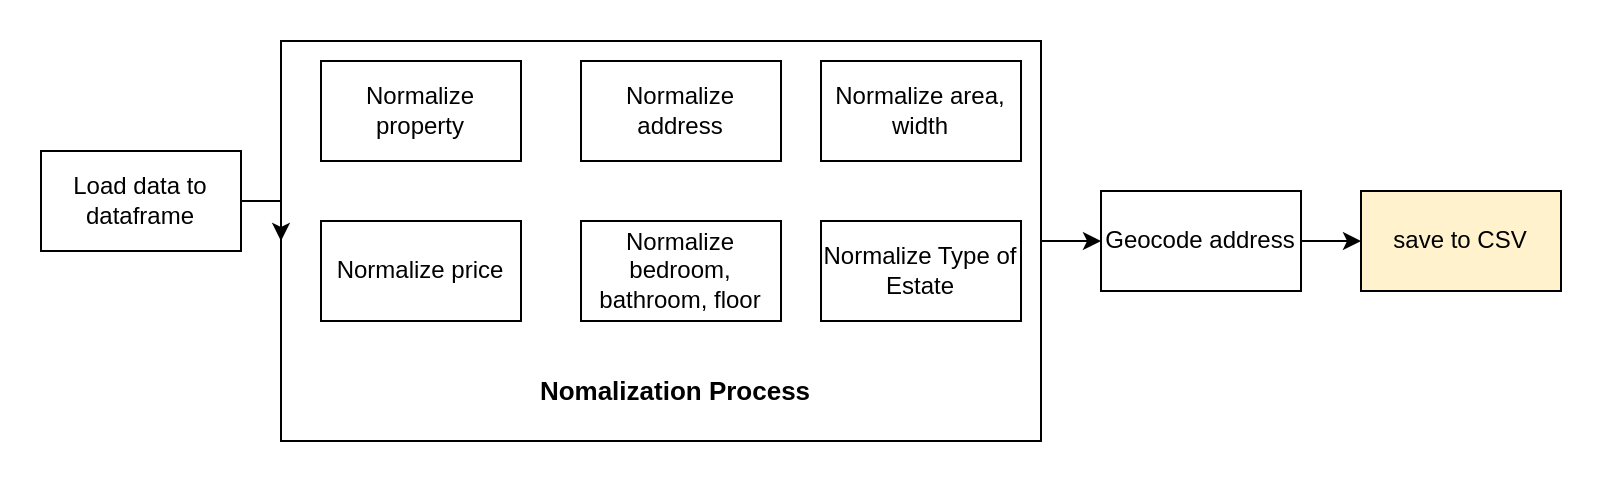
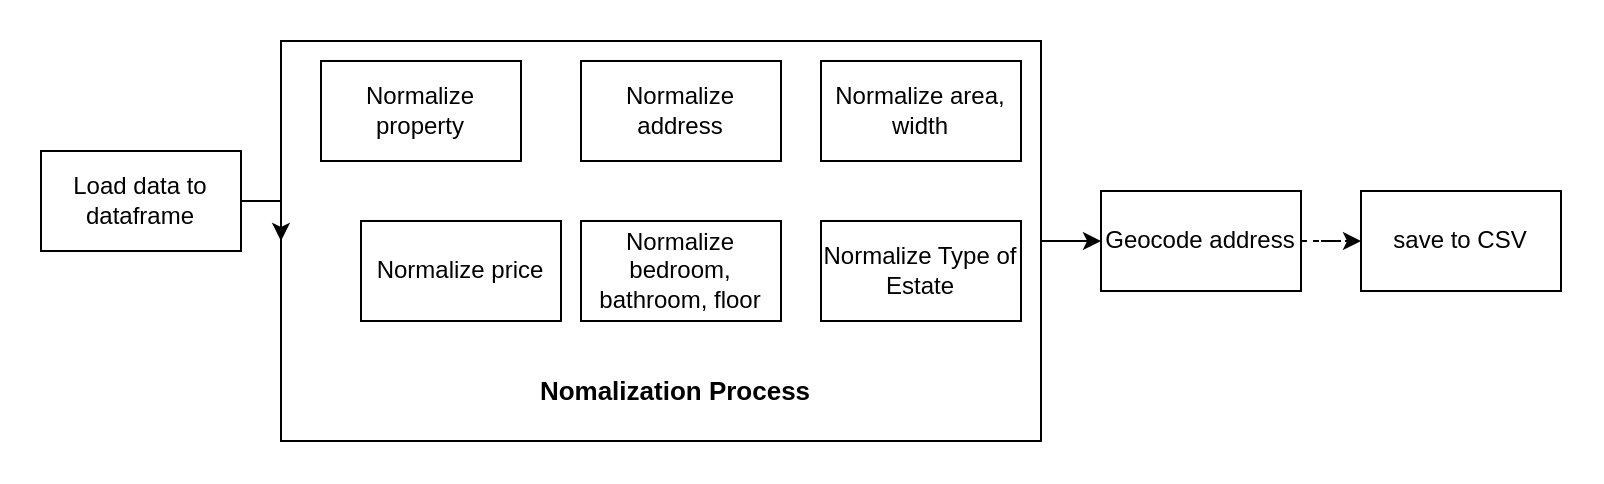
- <mxCell id="2" value="" style="edgeStyle=orthogonalEdgeStyle;rounded=0;orthogonalLoop=1;jettySize=auto;html=1;" edge="1" parent="1" source="3" target="14"><mxGeometry relative="1" as="geometry" /></mxCell>
+ <mxCell id="2" value="" style="edgeStyle=orthogonalEdgeStyle;rounded=0;orthogonalLoop=1;jettySize=auto;html=1;dashed=1;" edge="1" parent="1" source="3" target="14"><mxGeometry relative="1" as="geometry" /></mxCell>
- <mxCell id="14" value="save to CSV" style="html=1;dashed=0;whiteSpace=wrap;fillColor=#fff2cc;" vertex="1" parent="1"><mxGeometry x="680" y="95" width="100" height="50" as="geometry" /></mxCell>
+ <mxCell id="14" value="save to CSV" style="html=1;dashed=0;whiteSpace=wrap;" vertex="1" parent="1"><mxGeometry x="680" y="95" width="100" height="50" as="geometry" /></mxCell>
- <mxCell id="10" value="Normalize price" style="html=1;dashed=0;whiteSpace=wrap;" vertex="1" parent="1"><mxGeometry x="160" y="110" width="100" height="50" as="geometry" /></mxCell>
+ <mxCell id="10" value="Normalize price" style="html=1;dashed=0;whiteSpace=wrap;" vertex="1" parent="1"><mxGeometry x="180" y="110" width="100" height="50" as="geometry" /></mxCell>
